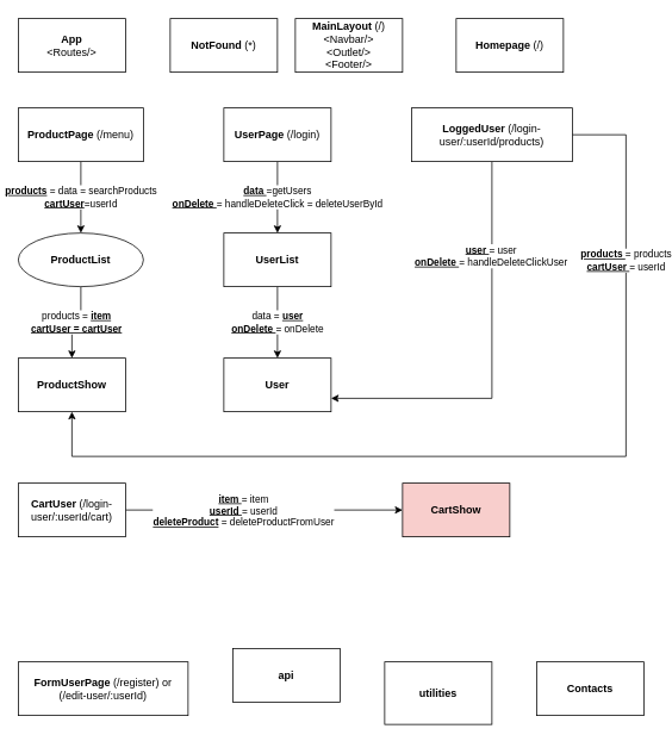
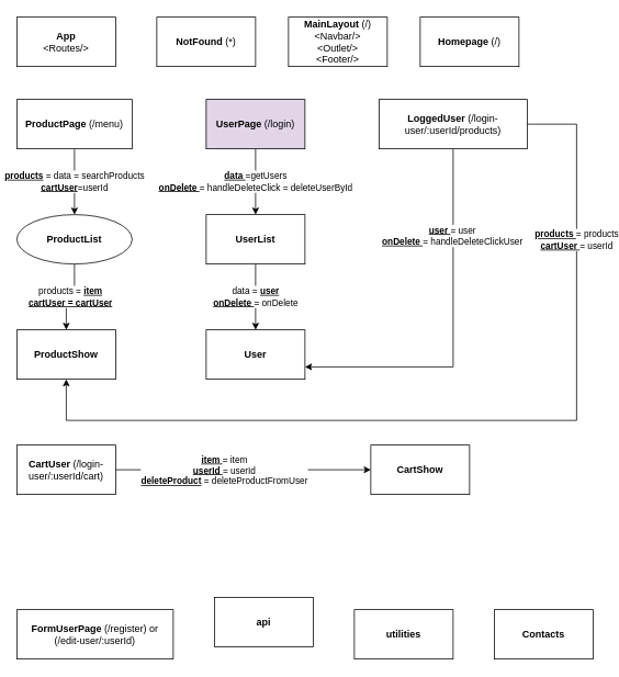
- <mxCell id="13" value="&lt;font style=&quot;font-size: 12px;&quot;&gt;&lt;b&gt;MainLayout &lt;/b&gt;(/)&lt;br&gt;&amp;lt;Navbar/&amp;gt;&lt;br&gt;&amp;lt;Outlet/&amp;gt;&lt;br&gt;&amp;lt;Footer/&amp;gt;&lt;br&gt;&lt;/font&gt;" style="rounded=0;whiteSpace=wrap;html=1;" parent="1" vertex="1"><mxGeometry x="330" y="20" width="120" height="60" as="geometry" /></mxCell>
+ <mxCell id="13" value="&lt;font style=&quot;font-size: 12px;&quot;&gt;&lt;b&gt;MainLayout &lt;/b&gt;(/)&lt;br&gt;&amp;lt;Navbar/&amp;gt;&lt;br&gt;&amp;lt;Outlet/&amp;gt;&lt;br&gt;&amp;lt;Footer/&amp;gt;&lt;br&gt;&lt;/font&gt;" style="rounded=0;whiteSpace=wrap;html=1;" parent="1" vertex="1"><mxGeometry x="350" y="20" width="120" height="60" as="geometry" /></mxCell>
- <mxCell id="12" value="&lt;b&gt;UserPage &lt;/b&gt;(/login)" style="rounded=0;whiteSpace=wrap;html=1;" parent="1" vertex="1"><mxGeometry x="250" y="120" width="120" height="60" as="geometry" /></mxCell>
+ <mxCell id="12" value="&lt;b&gt;UserPage &lt;/b&gt;(/login)" style="rounded=0;whiteSpace=wrap;html=1;fillColor=#e1d5e7;" parent="1" vertex="1"><mxGeometry x="250" y="120" width="120" height="60" as="geometry" /></mxCell>
- <mxCell id="28" value="&lt;b&gt;CartShow&lt;/b&gt;" style="rounded=0;whiteSpace=wrap;html=1;fillColor=#f8cecc;" vertex="1" parent="1"><mxGeometry x="450" y="540" width="120" height="60" as="geometry" /></mxCell>
+ <mxCell id="28" value="&lt;b&gt;CartShow&lt;/b&gt;" style="rounded=0;whiteSpace=wrap;html=1;" vertex="1" parent="1"><mxGeometry x="450" y="540" width="120" height="60" as="geometry" /></mxCell>
- <mxCell id="23" value="&lt;b&gt;utilities&lt;/b&gt;" style="rounded=0;whiteSpace=wrap;html=1;" vertex="1" parent="1"><mxGeometry x="430" y="740" width="120" height="70" as="geometry" /></mxCell>
+ <mxCell id="23" value="&lt;b&gt;utilities&lt;/b&gt;" style="rounded=0;whiteSpace=wrap;html=1;" vertex="1" parent="1"><mxGeometry x="430" y="740" width="120" height="60" as="geometry" /></mxCell>
